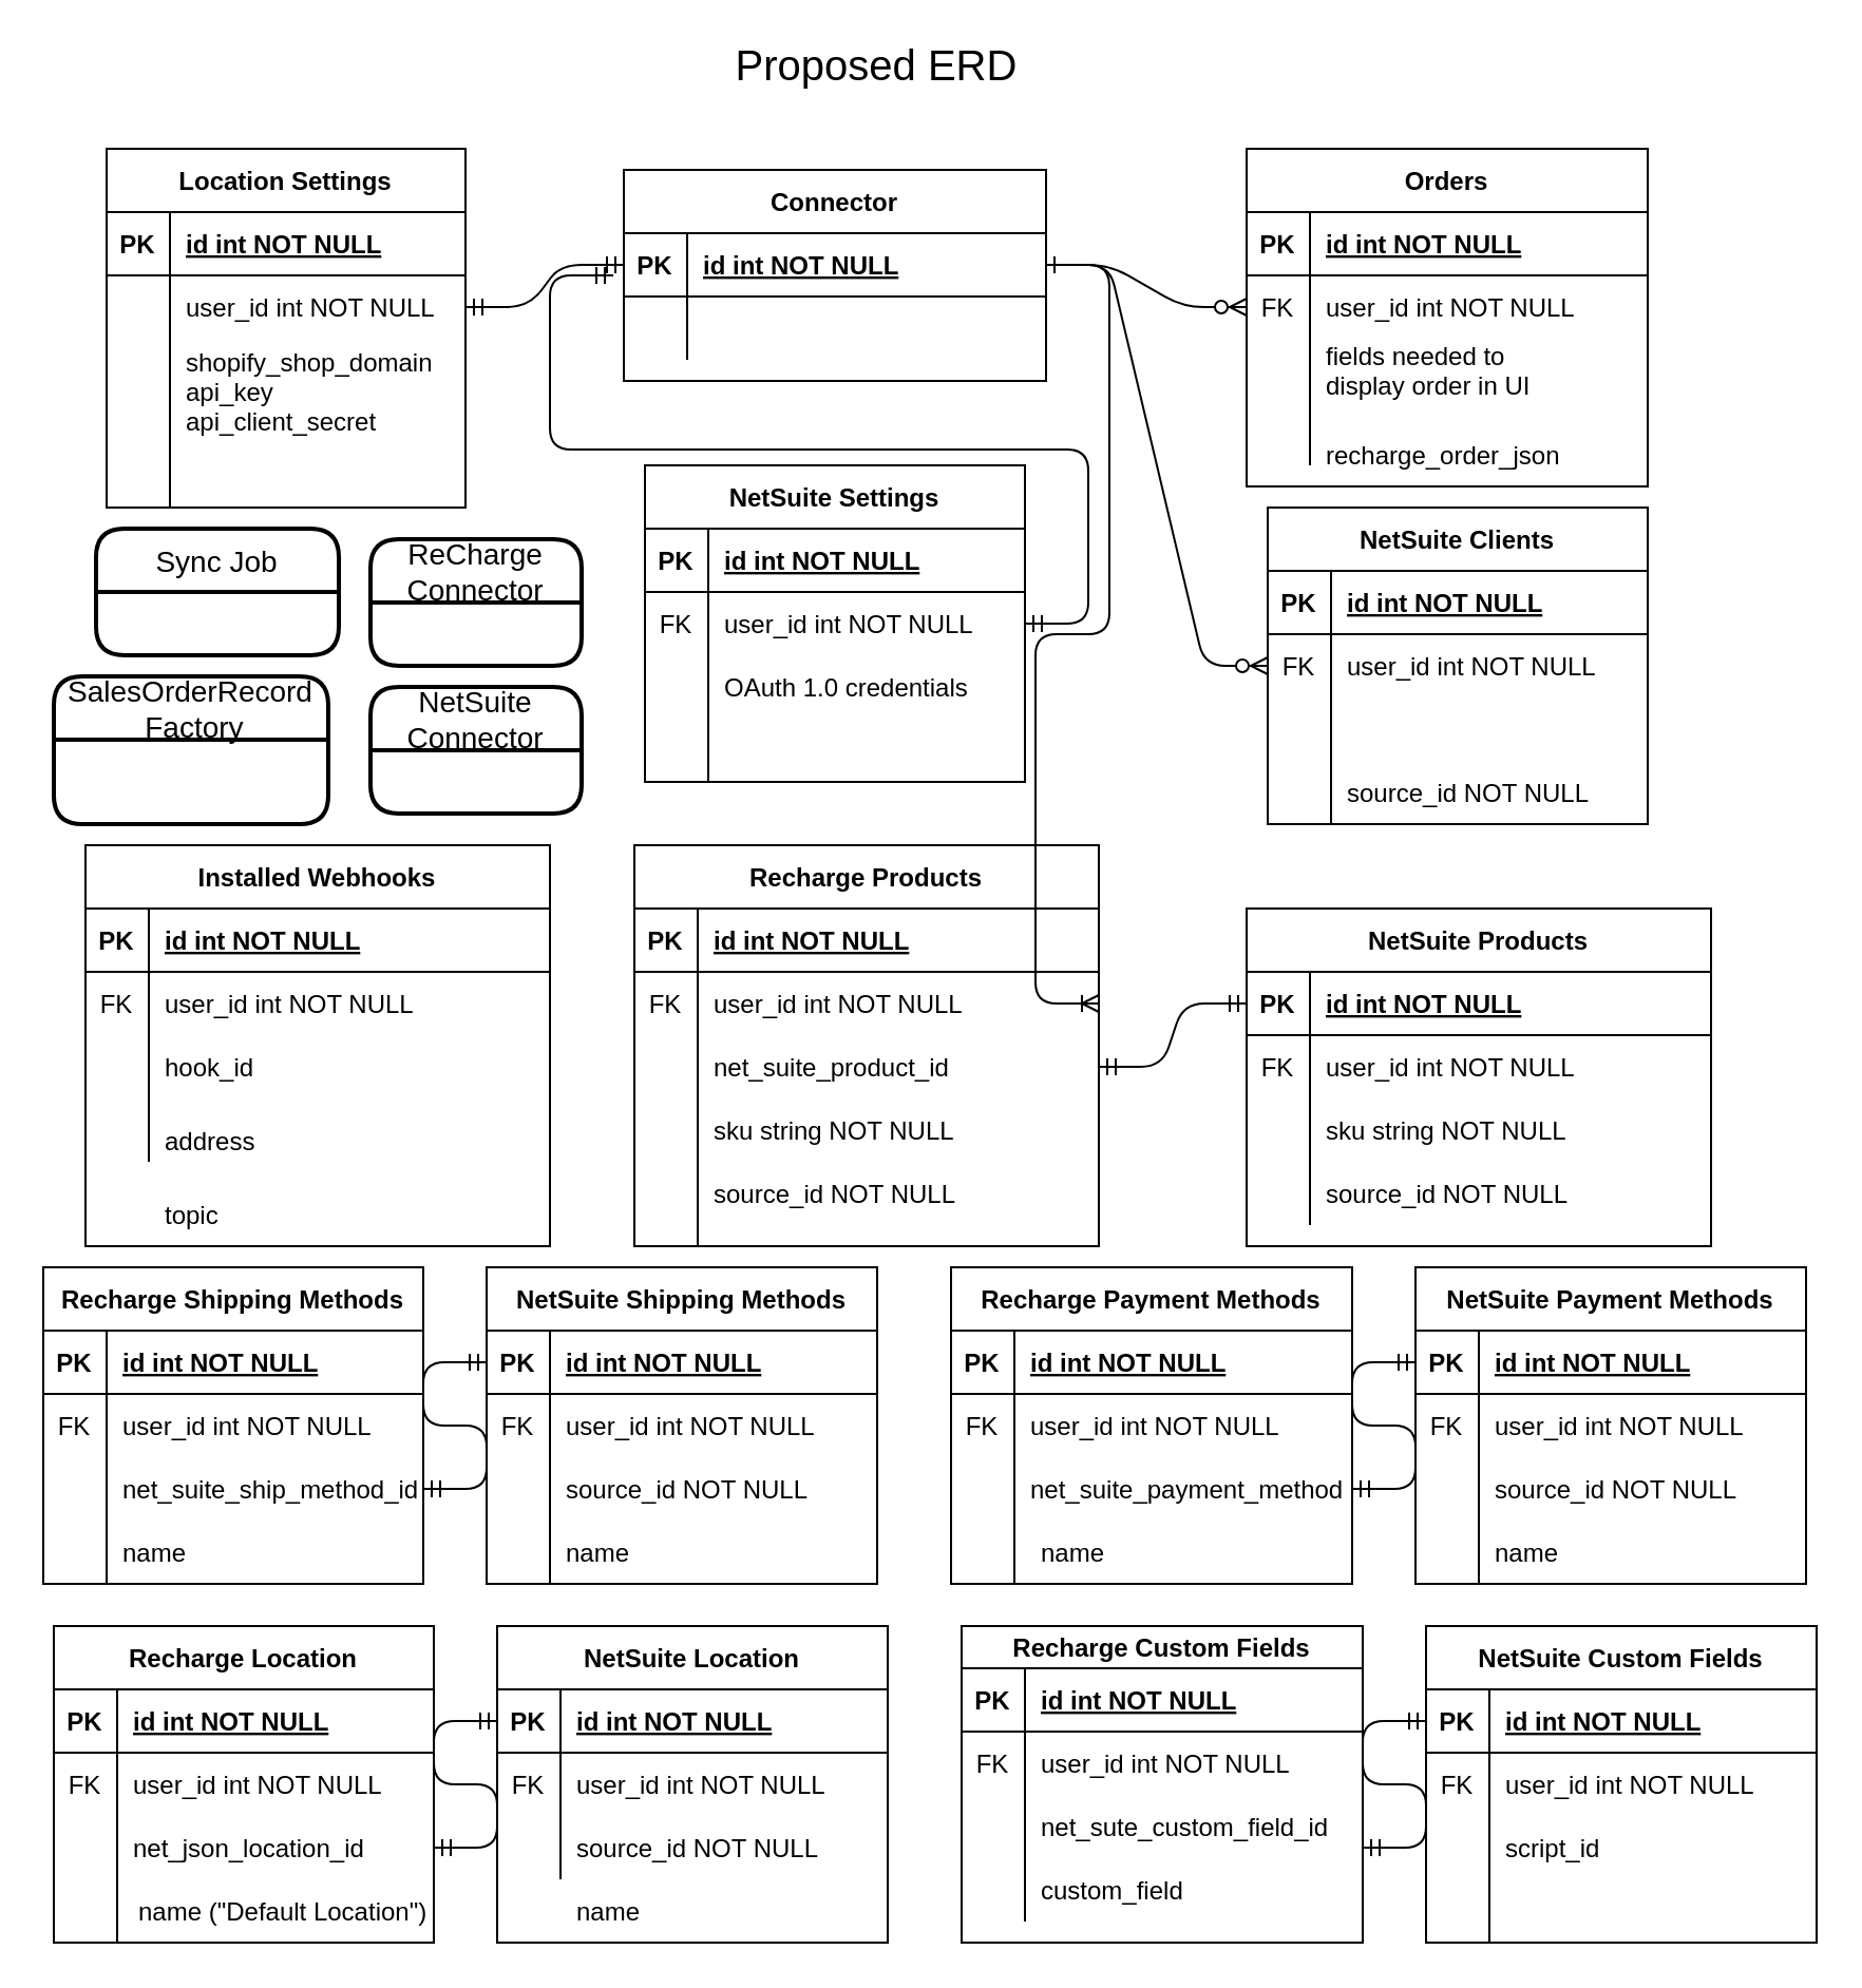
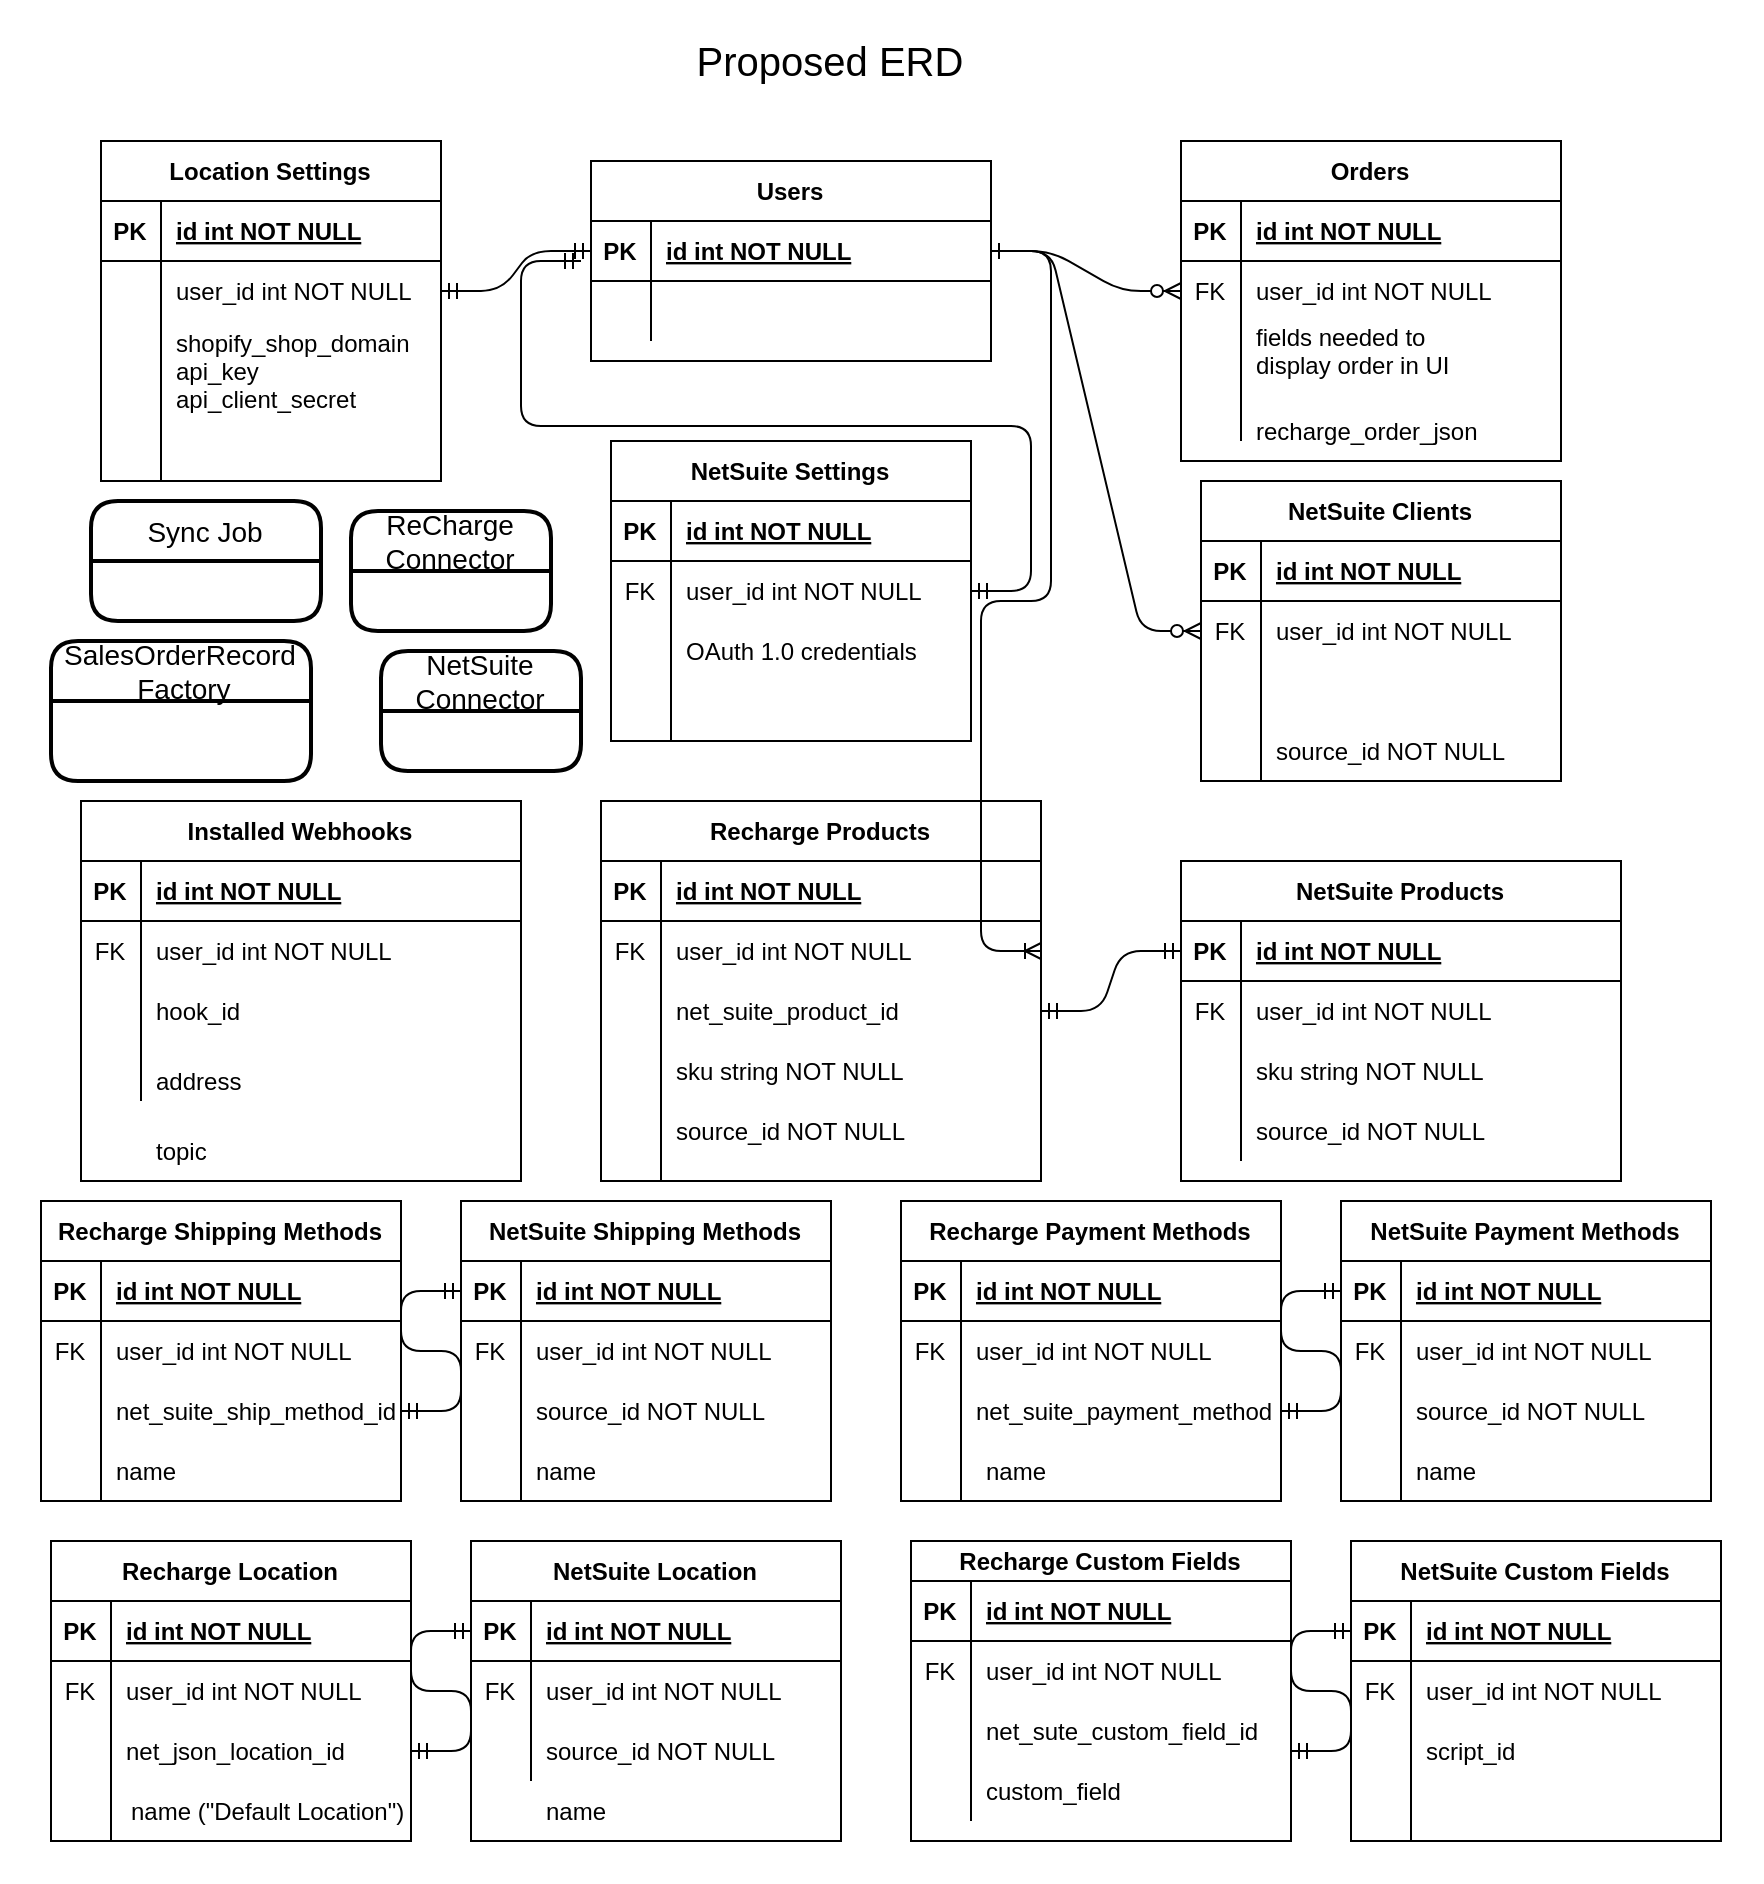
- <mxCell id="13" value="Connector" style="shape=table;startSize=30;container=1;collapsible=1;childLayout=tableLayout;fixedRows=1;rowLines=0;fontStyle=1;align=center;resizeLast=1;" parent="1" vertex="1"><mxGeometry x="295" y="80" width="200" height="100" as="geometry" /></mxCell>
+ <mxCell id="13" value="Users" style="shape=table;startSize=30;container=1;collapsible=1;childLayout=tableLayout;fixedRows=1;rowLines=0;fontStyle=1;align=center;resizeLast=1;" parent="1" vertex="1"><mxGeometry x="295" y="80" width="200" height="100" as="geometry" /></mxCell>
- <mxCell id="66" value="NetSuite &#10;Connector" style="swimlane;childLayout=stackLayout;horizontal=1;startSize=30;horizontalStack=0;rounded=1;fontSize=14;fontStyle=0;strokeWidth=2;resizeParent=0;resizeLast=1;shadow=0;dashed=0;align=center;" parent="1" vertex="1"><mxGeometry x="175" y="325" width="100" height="60" as="geometry" /></mxCell>
+ <mxCell id="66" value="NetSuite &#10;Connector" style="swimlane;childLayout=stackLayout;horizontal=1;startSize=30;horizontalStack=0;rounded=1;fontSize=14;fontStyle=0;strokeWidth=2;resizeParent=0;resizeLast=1;shadow=0;dashed=0;align=center;" parent="1" vertex="1"><mxGeometry x="190" y="325" width="100" height="60" as="geometry" /></mxCell>
